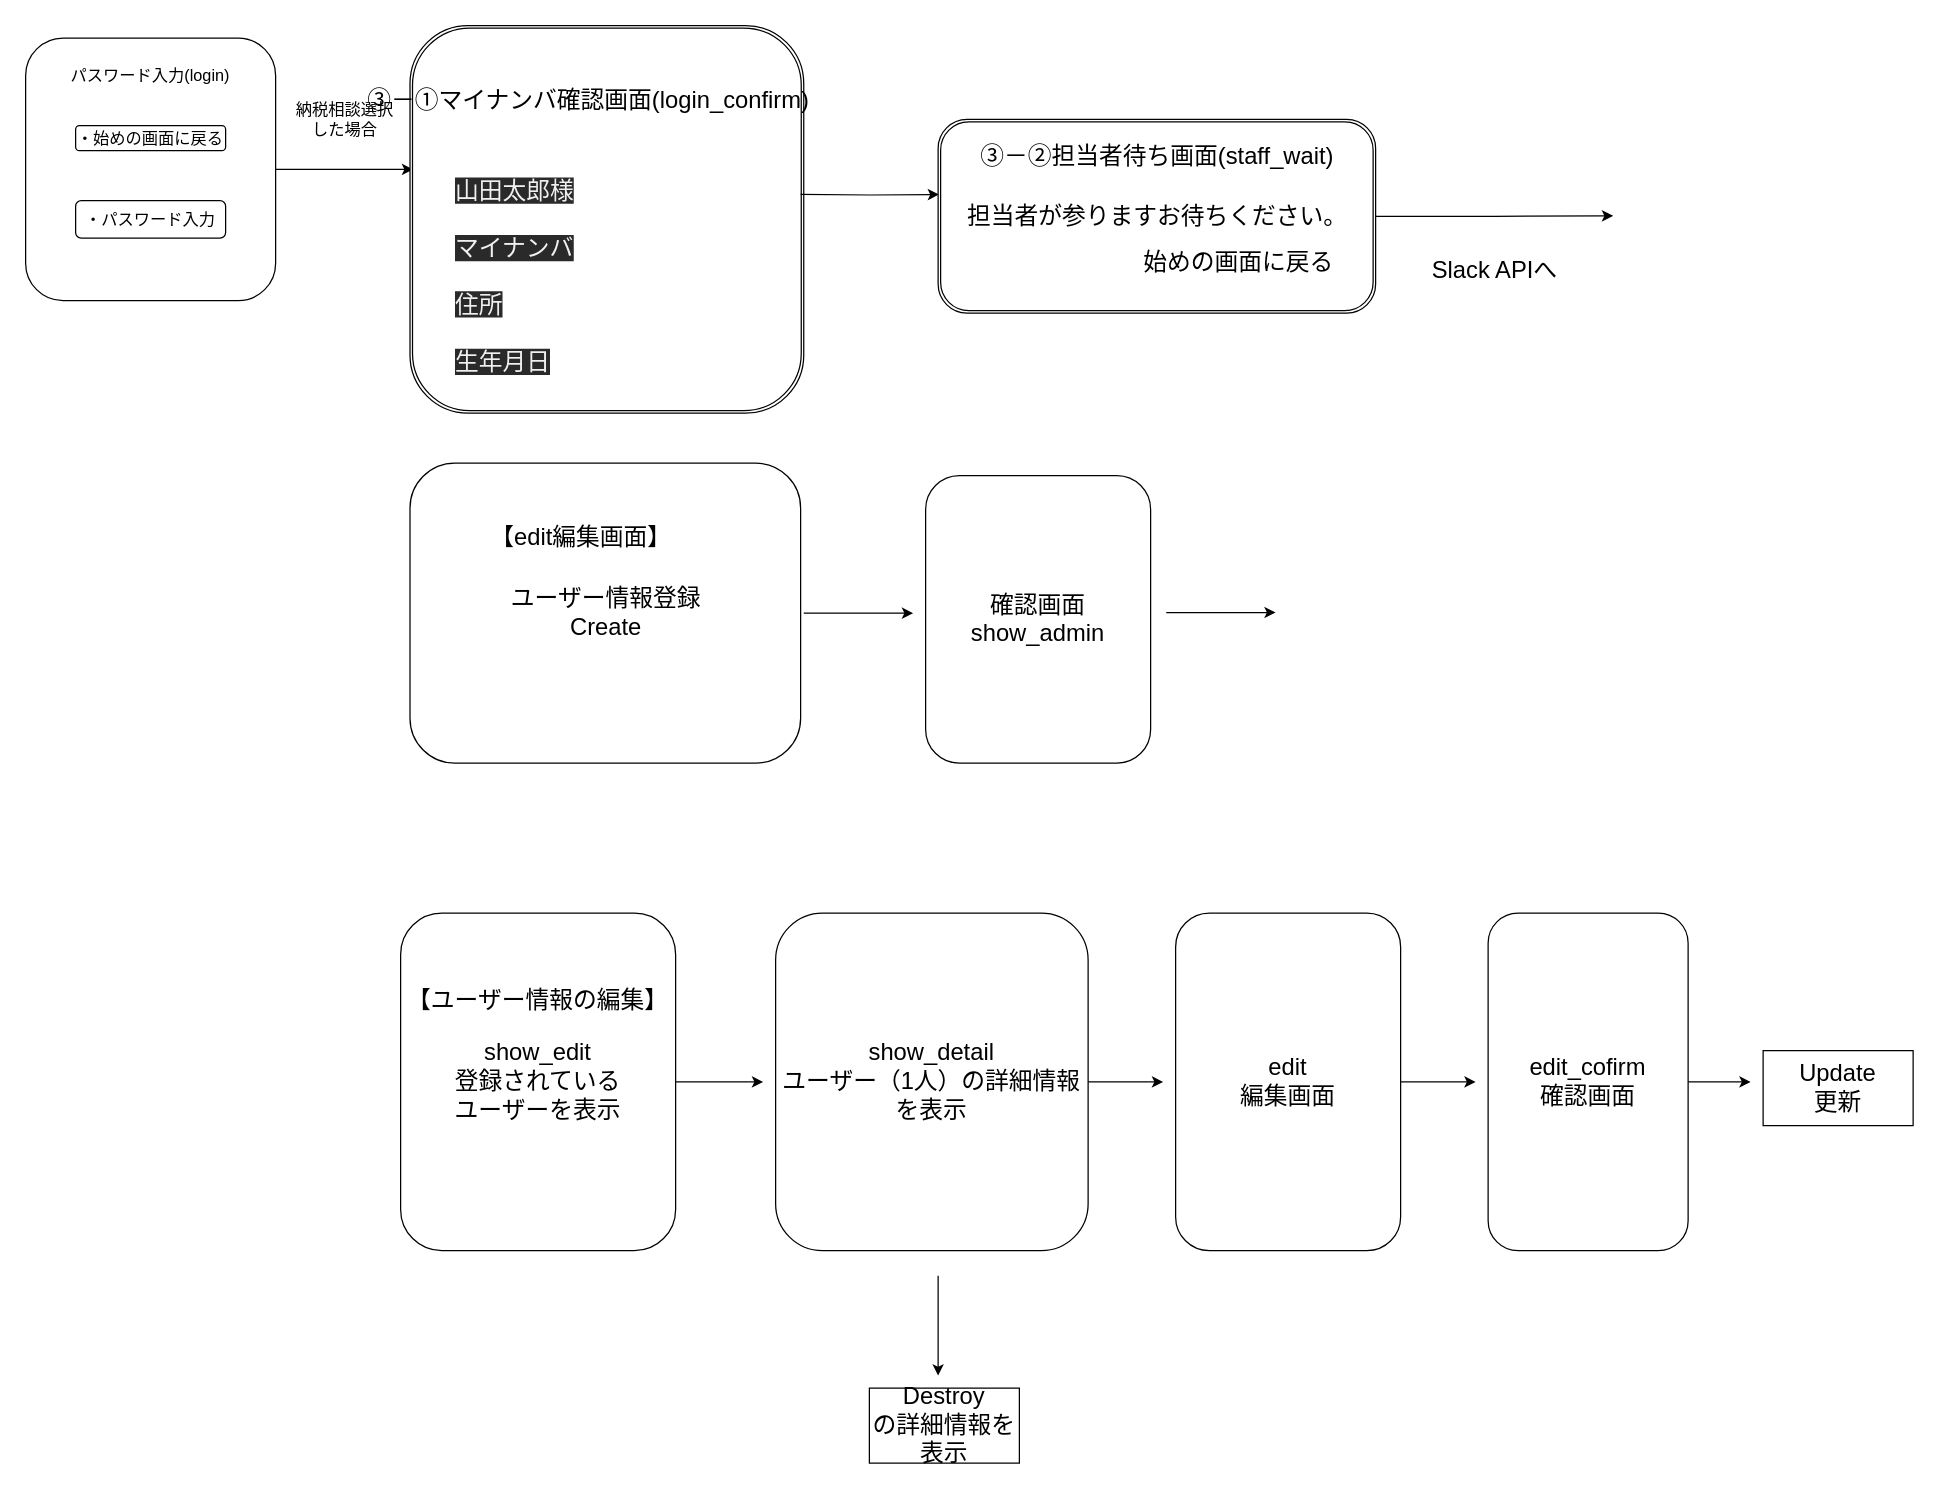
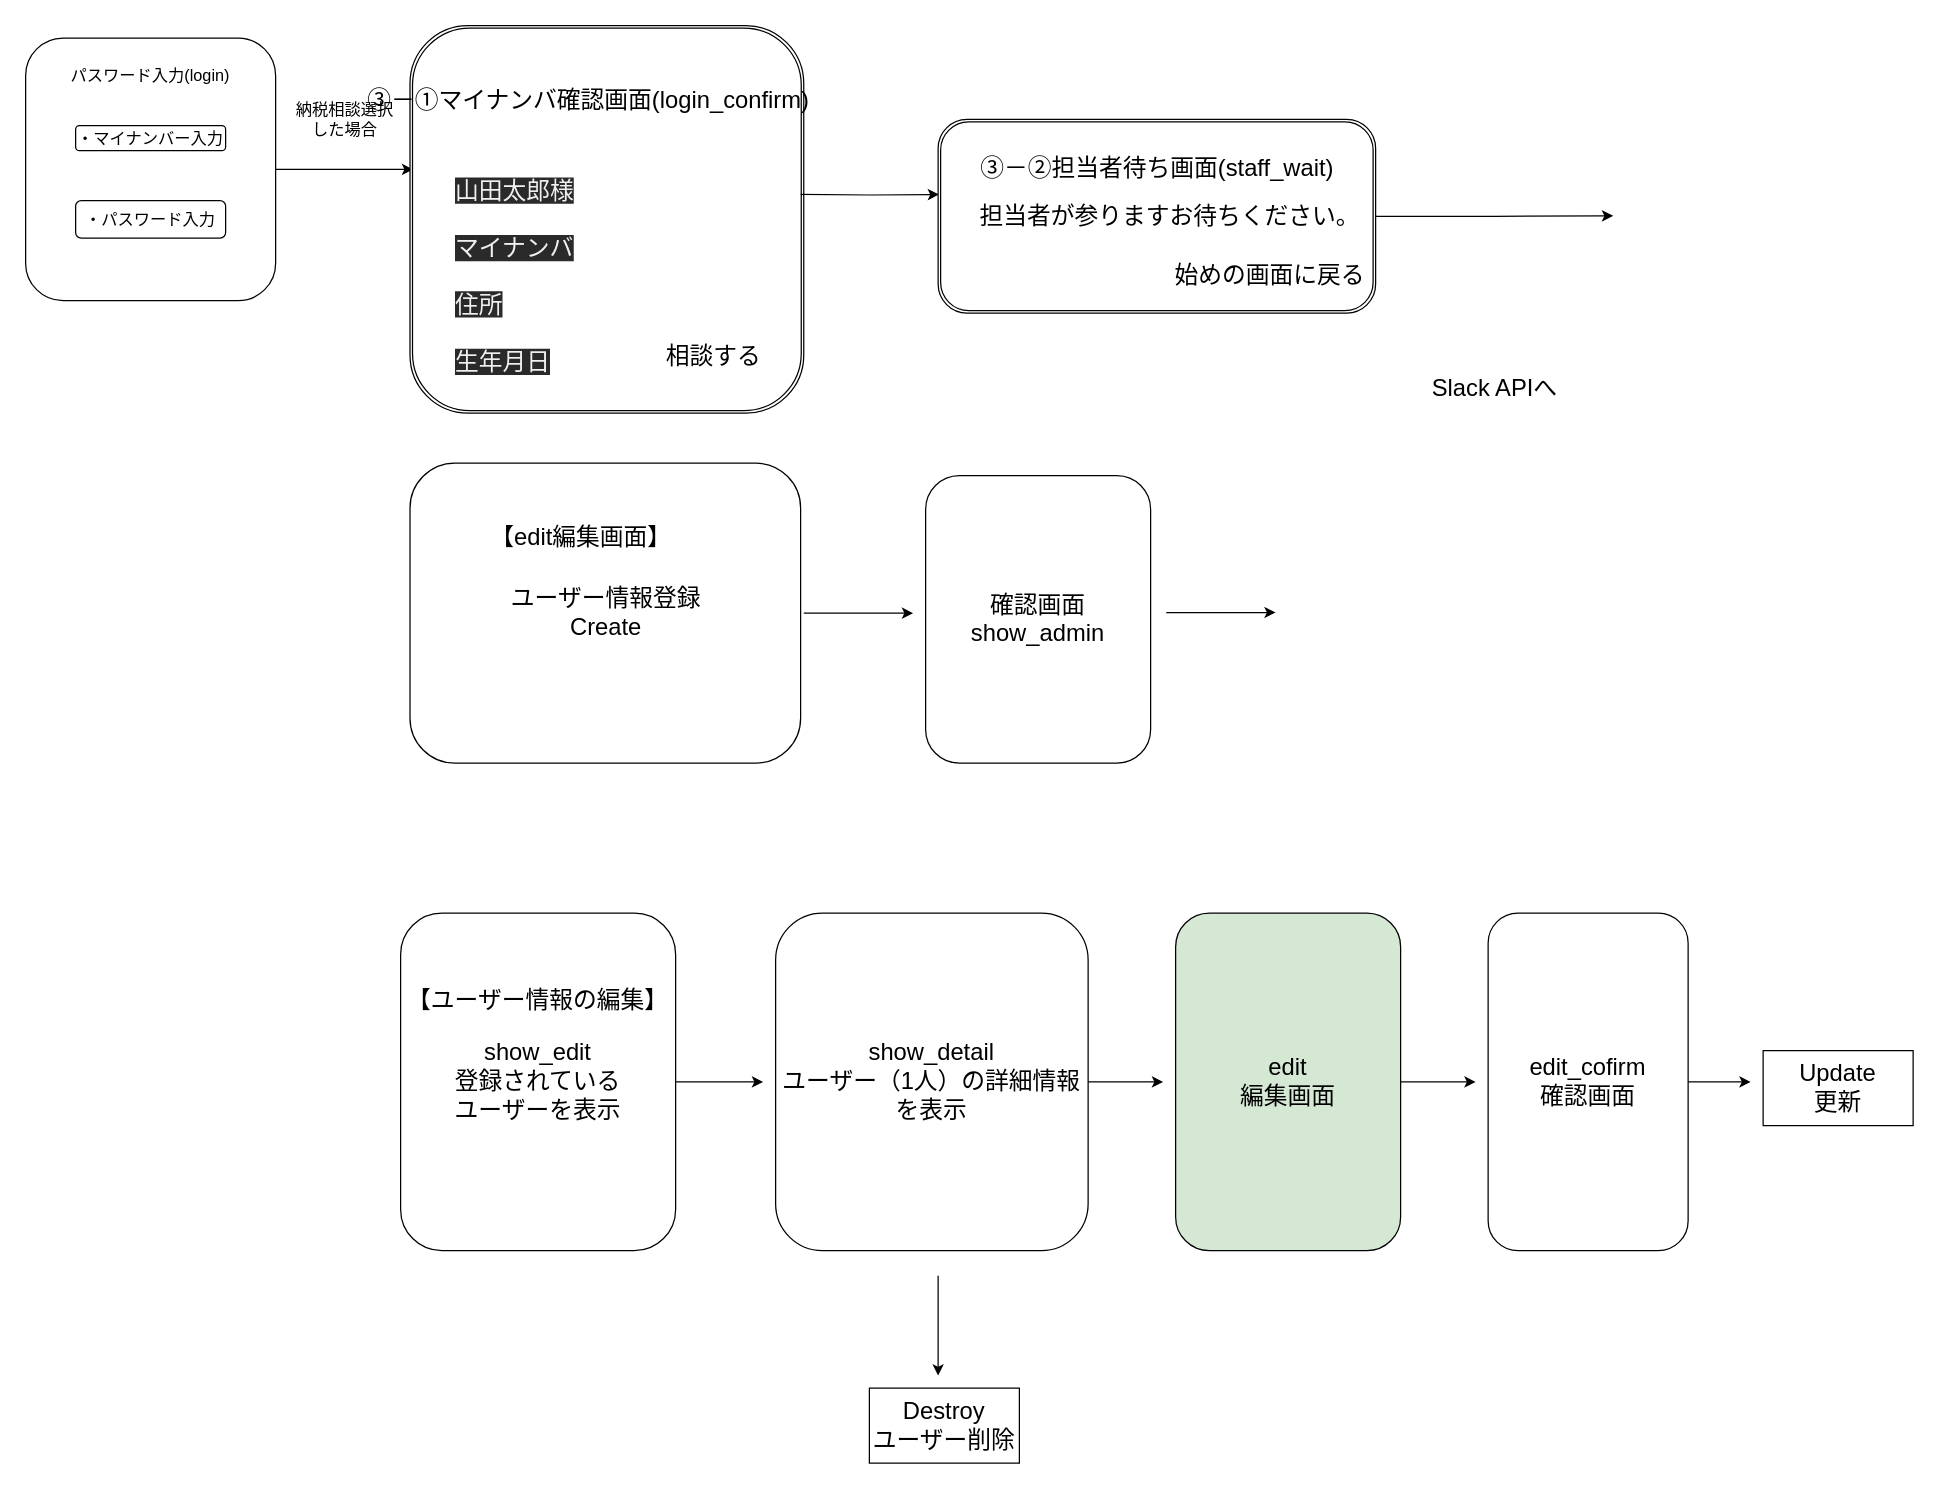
- <mxCell id="4" value="&lt;span style=&quot;font-size: 13px;&quot;&gt;・始めの画面に戻る&lt;/span&gt;" style="rounded=1;whiteSpace=wrap;html=1;fontSize=13;" parent="1" vertex="1"><mxGeometry x="60" y="100" width="120" height="20" as="geometry" /></mxCell>
+ <mxCell id="4" value="&lt;span style=&quot;font-size: 13px;&quot;&gt;・マイナンバー入力&lt;/span&gt;" style="rounded=1;whiteSpace=wrap;html=1;fontSize=13;" parent="1" vertex="1"><mxGeometry x="60" y="100" width="120" height="20" as="geometry" /></mxCell>
- <mxCell id="16" value="③－②担当者待ち画面(staff_wait)" style="text;html=1;align=center;verticalAlign=middle;resizable=0;points=[];autosize=1;fontSize=19;" parent="1" vertex="1"><mxGeometry x="775" y="110" width="300" height="30" as="geometry" /></mxCell>
+ <mxCell id="16" value="③－②担当者待ち画面(staff_wait)" style="text;html=1;align=center;verticalAlign=middle;resizable=0;points=[];autosize=1;fontSize=19;" parent="1" vertex="1"><mxGeometry x="775" y="120" width="300" height="30" as="geometry" /></mxCell>
- <mxCell id="15" value="担当者が参りますお待ちください。" style="text;html=1;align=center;verticalAlign=middle;resizable=0;points=[];autosize=1;fontSize=19;" parent="1" vertex="1"><mxGeometry x="765" y="157.5" width="320" height="30" as="geometry" /></mxCell>
+ <mxCell id="15" value="担当者が参りますお待ちください。" style="text;html=1;align=center;verticalAlign=middle;resizable=0;points=[];autosize=1;fontSize=19;" parent="1" vertex="1"><mxGeometry x="775" y="157.5" width="320" height="30" as="geometry" /></mxCell>
- <mxCell id="17" value="始めの画面に戻る" style="text;html=1;align=center;verticalAlign=middle;resizable=0;points=[];autosize=1;fontSize=19;" parent="1" vertex="1"><mxGeometry x="905" y="195" width="170" height="30" as="geometry" /></mxCell>
+ <mxCell id="17" value="始めの画面に戻る" style="text;html=1;align=center;verticalAlign=middle;resizable=0;points=[];autosize=1;fontSize=19;" parent="1" vertex="1"><mxGeometry x="930" y="205" width="170" height="30" as="geometry" /></mxCell>
- <mxCell id="19" value="Slack APIへ" style="text;html=1;align=center;verticalAlign=middle;resizable=0;points=[];autosize=1;fontSize=19;" parent="1" vertex="1"><mxGeometry x="1135" y="201" width="120" height="30" as="geometry" /></mxCell>
+ <mxCell id="19" value="Slack APIへ" style="text;html=1;align=center;verticalAlign=middle;resizable=0;points=[];autosize=1;fontSize=19;" parent="1" vertex="1"><mxGeometry x="1135" y="296" width="120" height="30" as="geometry" /></mxCell>
+ <mxCell id="9" value="相談する" style="text;html=1;align=center;verticalAlign=middle;resizable=0;points=[];autosize=1;fontSize=19;" parent="1" vertex="1"><mxGeometry x="525" y="270" width="90" height="30" as="geometry" /></mxCell>
- <mxCell id="29" value="edit&lt;br style=&quot;font-size: 19px;&quot;&gt;編集画面" style="rounded=1;whiteSpace=wrap;html=1;fontSize=19;" parent="1" vertex="1"><mxGeometry x="940" y="730" width="180" height="270" as="geometry" /></mxCell>
+ <mxCell id="29" value="edit&lt;br style=&quot;font-size: 19px;&quot;&gt;編集画面" style="rounded=1;whiteSpace=wrap;html=1;fontSize=19;fillColor=#d5e8d4;" parent="1" vertex="1"><mxGeometry x="940" y="730" width="180" height="270" as="geometry" /></mxCell>
- <mxCell id="33" value="Destroy&lt;br style=&quot;font-size: 19px;&quot;&gt;の詳細情報を表示" style="rounded=0;whiteSpace=wrap;html=1;fontSize=19;" vertex="1" parent="1"><mxGeometry x="695" y="1110" width="120" height="60" as="geometry" /></mxCell>
+ <mxCell id="33" value="Destroy&lt;br style=&quot;font-size: 19px;&quot;&gt;ユーザー削除" style="rounded=0;whiteSpace=wrap;html=1;fontSize=19;" vertex="1" parent="1"><mxGeometry x="695" y="1110" width="120" height="60" as="geometry" /></mxCell>
